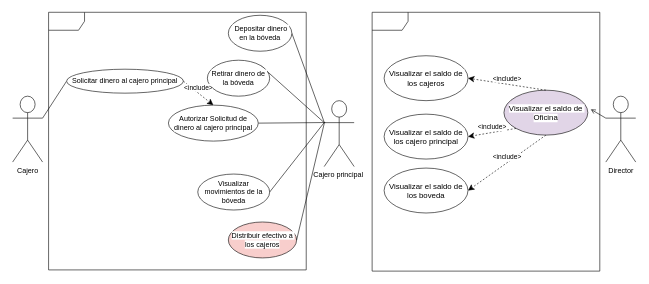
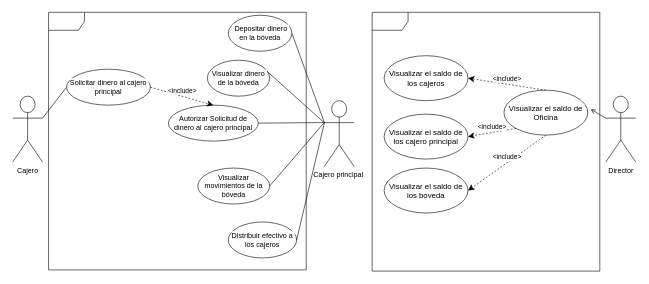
- <mxCell id="13" value="&lt;span style=&quot;font-family: Arial; white-space-collapse: preserve; background-color: rgb(255, 255, 255);&quot;&gt;&lt;font style=&quot;font-size: 12px;&quot;&gt;Retirar dinero de la bóveda&lt;/font&gt;&lt;/span&gt;" style="ellipse;whiteSpace=wrap;html=1;" vertex="1" parent="1"><mxGeometry x="345" y="100" width="104" height="60" as="geometry" /></mxCell>
+ <mxCell id="13" value="&lt;span style=&quot;font-family: Arial; white-space-collapse: preserve; background-color: rgb(255, 255, 255);&quot;&gt;&lt;font style=&quot;font-size: 12px;&quot;&gt;Visualizar dinero de la bóveda&lt;/font&gt;&lt;/span&gt;" style="ellipse;whiteSpace=wrap;html=1;" vertex="1" parent="1"><mxGeometry x="345" y="100" width="104" height="60" as="geometry" /></mxCell>
- <mxCell id="14" value="&lt;span style=&quot;font-family: Arial; white-space-collapse: preserve; background-color: rgb(255, 255, 255);&quot;&gt;&lt;font style=&quot;font-size: 12px;&quot;&gt;Solicitar dinero al cajero principal&lt;/font&gt;&lt;/span&gt;" style="ellipse;whiteSpace=wrap;html=1;" vertex="1" parent="1"><mxGeometry x="110" y="115" width="195" height="40" as="geometry" /></mxCell>
+ <mxCell id="14" value="&lt;span style=&quot;font-family: Arial; white-space-collapse: preserve; background-color: rgb(255, 255, 255);&quot;&gt;&lt;font style=&quot;font-size: 12px;&quot;&gt;Solicitar dinero al cajero principal&lt;/font&gt;&lt;/span&gt;" style="ellipse;whiteSpace=wrap;html=1;" vertex="1" parent="1"><mxGeometry x="110" y="115" width="140" height="60" as="geometry" /></mxCell>
- <mxCell id="22" value="&lt;span style=&quot;font-family: Arial; white-space-collapse: preserve; background-color: rgb(255, 255, 255);&quot;&gt;&lt;font style=&quot;font-size: 13px;&quot;&gt;Visualizar el saldo de Oficina&lt;/font&gt;&lt;/span&gt;" style="ellipse;whiteSpace=wrap;html=1;fillColor=#e1d5e7;" vertex="1" parent="1"><mxGeometry x="840" y="150" width="140" height="75" as="geometry" /></mxCell>
+ <mxCell id="22" value="&lt;span style=&quot;font-family: Arial; white-space-collapse: preserve; background-color: rgb(255, 255, 255);&quot;&gt;&lt;font style=&quot;font-size: 13px;&quot;&gt;Visualizar el saldo de Oficina&lt;/font&gt;&lt;/span&gt;" style="ellipse;whiteSpace=wrap;html=1;" vertex="1" parent="1"><mxGeometry x="840" y="150" width="140" height="75" as="geometry" /></mxCell>
- <mxCell id="16" value="&lt;span style=&quot;font-family: Arial; white-space-collapse: preserve; background-color: rgb(255, 255, 255);&quot;&gt;&lt;font style=&quot;font-size: 12px;&quot;&gt;Visualizar movimientos de la bóveda&lt;/font&gt;&lt;/span&gt;" style="ellipse;whiteSpace=wrap;html=1;" vertex="1" parent="1"><mxGeometry x="329" y="290" width="120" height="60" as="geometry" /></mxCell>
+ <mxCell id="16" value="&lt;span style=&quot;font-family: Arial; white-space-collapse: preserve; background-color: rgb(255, 255, 255);&quot;&gt;&lt;font style=&quot;font-size: 12px;&quot;&gt;Visualizar movimientos de la bóveda&lt;/font&gt;&lt;/span&gt;" style="ellipse;whiteSpace=wrap;html=1;" vertex="1" parent="1"><mxGeometry x="329" y="280" width="120" height="60" as="geometry" /></mxCell>
- <mxCell id="19" value="&lt;span style=&quot;font-family: Arial; white-space-collapse: preserve; background-color: rgb(255, 255, 255);&quot;&gt;&lt;font style=&quot;font-size: 12px;&quot;&gt;Distribuir efectivo a los cajeros&lt;/font&gt;&lt;/span&gt;" style="ellipse;whiteSpace=wrap;html=1;fillColor=#f8cecc;" vertex="1" parent="1"><mxGeometry x="380" y="370" width="114" height="60" as="geometry" /></mxCell>
+ <mxCell id="19" value="&lt;span style=&quot;font-family: Arial; white-space-collapse: preserve; background-color: rgb(255, 255, 255);&quot;&gt;&lt;font style=&quot;font-size: 12px;&quot;&gt;Distribuir efectivo a los cajeros&lt;/font&gt;&lt;/span&gt;" style="ellipse;whiteSpace=wrap;html=1;" vertex="1" parent="1"><mxGeometry x="380" y="370" width="114" height="60" as="geometry" /></mxCell>
